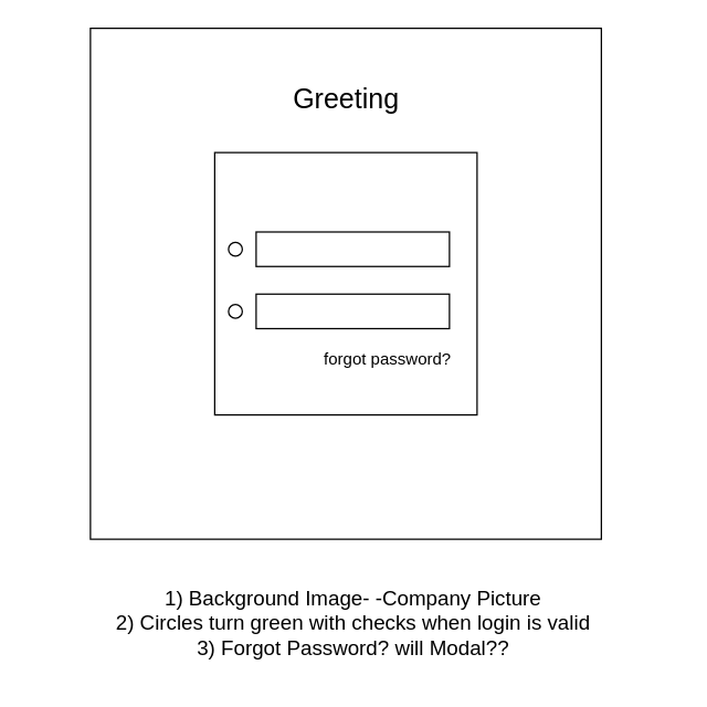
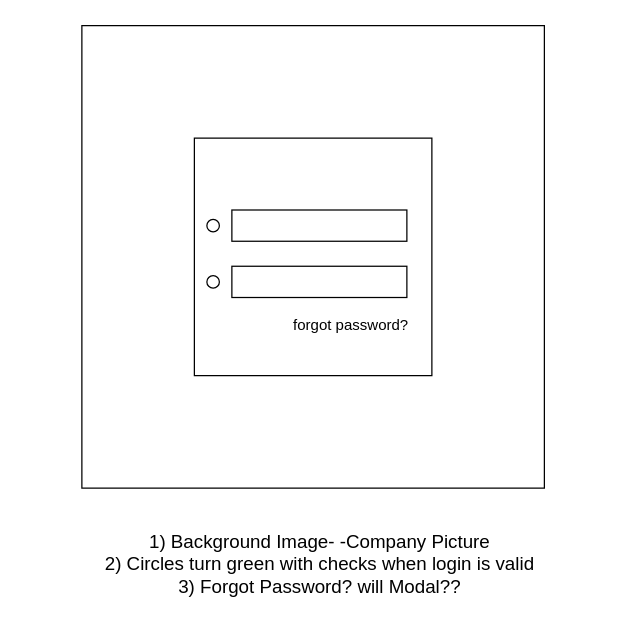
- <mxCell id="11" value="Greeting" style="text;html=1;resizable=0;autosize=1;align=center;verticalAlign=middle;points=[];fillColor=none;strokeColor=none;rounded=0;fontSize=20;" vertex="1" parent="1"><mxGeometry x="220" y="60" width="60" height="20" as="geometry" /></mxCell>
